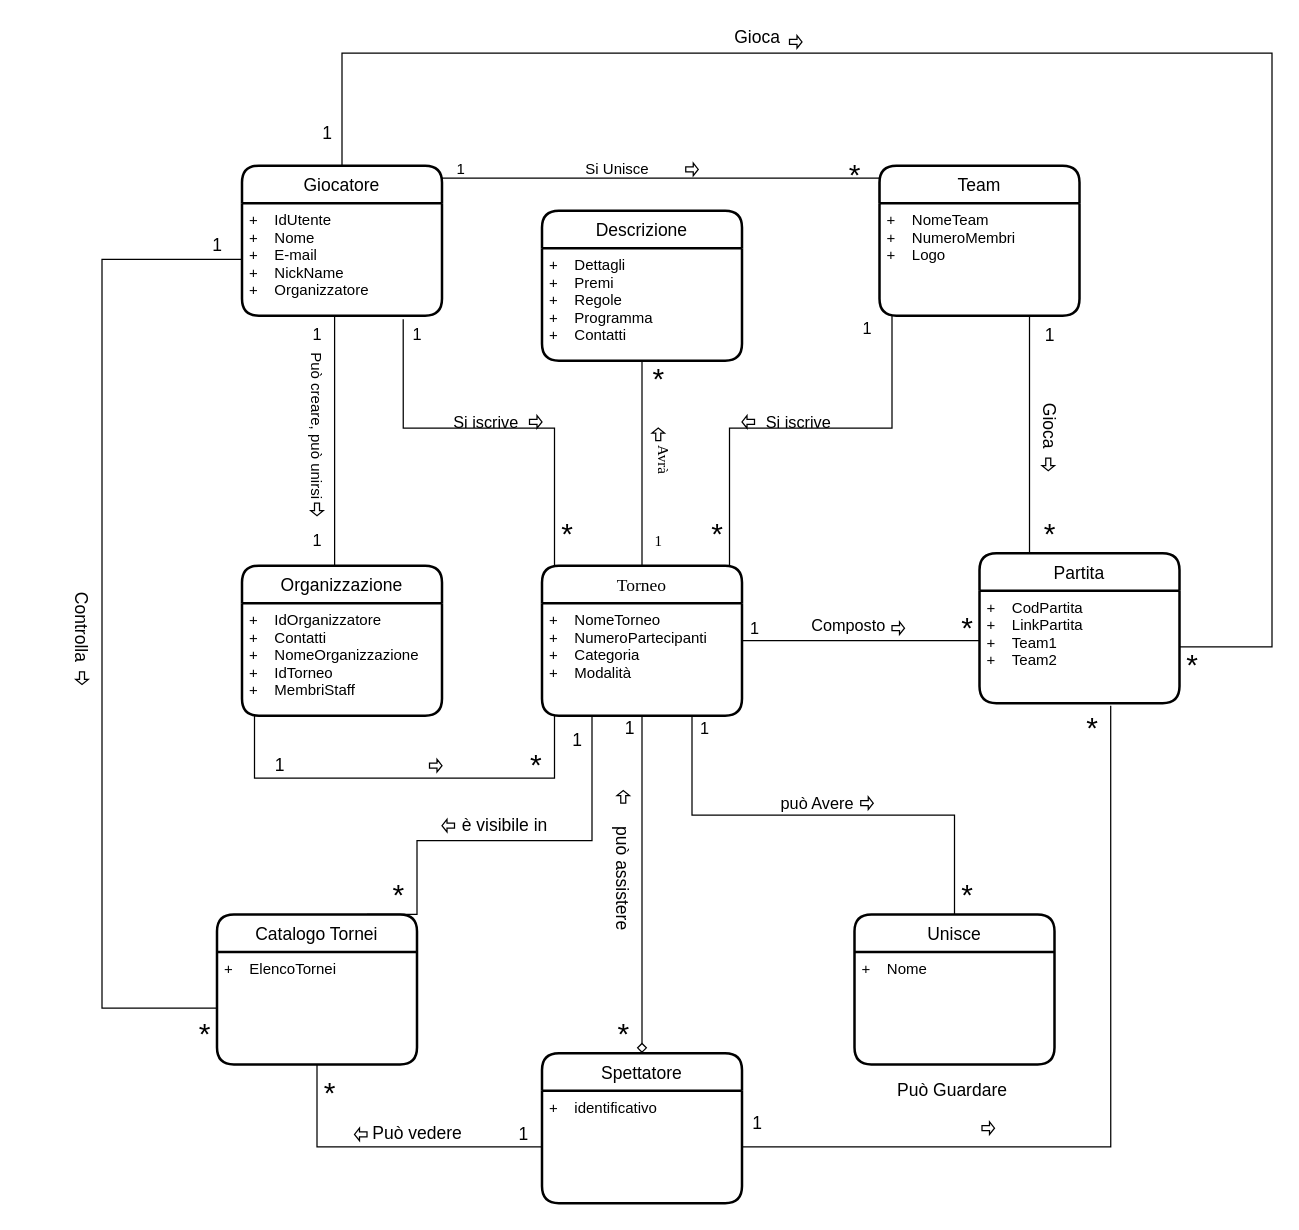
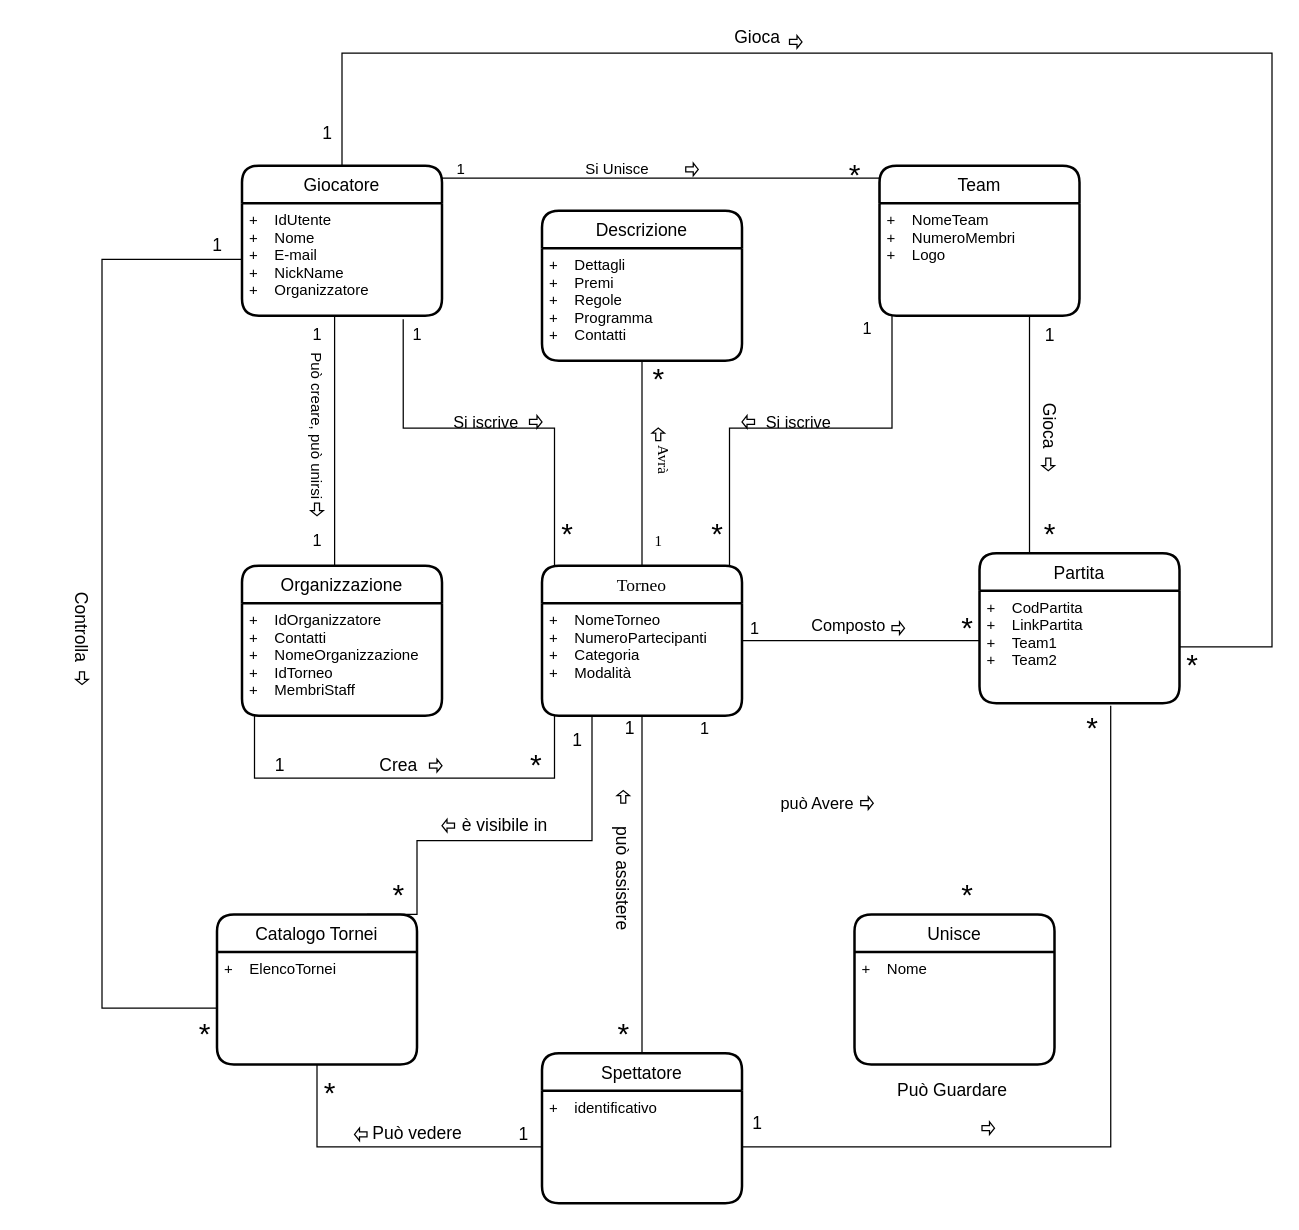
+ <mxCell id="60" value="Crea" style="text;html=1;align=center;verticalAlign=middle;resizable=0;points=[];autosize=1;strokeColor=none;fillColor=none;fontSize=14;" parent="1" vertex="1"><mxGeometry x="293" y="602" width="50" height="20" as="geometry" /></mxCell>
- <mxCell id="24" style="edgeStyle=orthogonalEdgeStyle;rounded=0;orthogonalLoop=1;jettySize=auto;html=1;exitX=0.5;exitY=0;exitDx=0;exitDy=0;entryX=0.75;entryY=1;entryDx=0;entryDy=0;fontSize=13;endArrow=none;endFill=0;" parent="1" source="25" target="12" edge="1"><mxGeometry relative="1" as="geometry" /></mxCell>
- <mxCell id="11" style="edgeStyle=orthogonalEdgeStyle;rounded=0;orthogonalLoop=1;jettySize=auto;html=1;exitX=0.5;exitY=1;exitDx=0;exitDy=0;entryX=0.5;entryY=0;entryDx=0;entryDy=0;fontSize=13;endArrow=diamond;endFill=0;" parent="1" source="12" target="22" edge="1"><mxGeometry relative="1" as="geometry" /></mxCell>
+ <mxCell id="11" style="edgeStyle=orthogonalEdgeStyle;rounded=0;orthogonalLoop=1;jettySize=auto;html=1;exitX=0.5;exitY=1;exitDx=0;exitDy=0;entryX=0.5;entryY=0;entryDx=0;entryDy=0;fontSize=13;endArrow=none;endFill=0;" parent="1" source="12" target="22" edge="1"><mxGeometry relative="1" as="geometry" /></mxCell>
